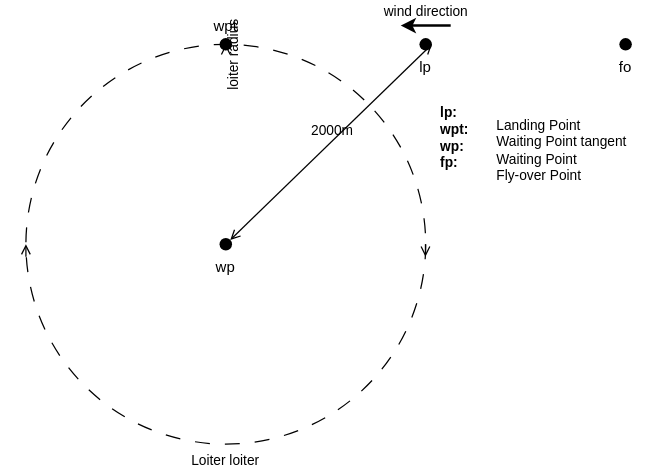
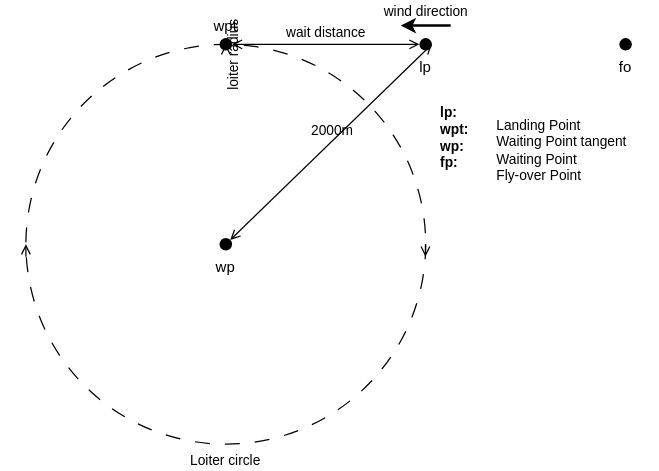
+ <mxCell id="6" value="wait distance" style="edgeStyle=none;rounded=0;orthogonalLoop=1;jettySize=auto;html=1;exitX=1;exitY=0.5;exitDx=0;exitDy=0;entryX=0;entryY=0.5;entryDx=0;entryDy=0;strokeColor=default;align=center;verticalAlign=bottom;fontFamily=Helvetica;fontSize=11;fontColor=default;labelBackgroundColor=none;startArrow=open;startFill=0;endArrow=open;endFill=0;labelPosition=center;verticalLabelPosition=top;" edge="1" parent="1" source="8" target="4"><mxGeometry x="-0.001" relative="1" as="geometry"><mxPoint as="offset" /></mxGeometry></mxCell>
- <mxCell id="2" value="Loiter loiter" style="ellipse;whiteSpace=wrap;html=1;aspect=fixed;fontFamily=Helvetica;fontSize=11;fontColor=default;labelBackgroundColor=none;fillColor=none;dashed=1;dashPattern=12 12;labelPosition=center;verticalLabelPosition=bottom;align=center;verticalAlign=top;" vertex="1" parent="1"><mxGeometry x="20" y="35" width="320" height="320" as="geometry" /></mxCell>
+ <mxCell id="2" value="Loiter circle" style="ellipse;whiteSpace=wrap;html=1;aspect=fixed;fontFamily=Helvetica;fontSize=11;fontColor=default;labelBackgroundColor=none;fillColor=none;dashed=1;dashPattern=12 12;labelPosition=center;verticalLabelPosition=bottom;align=center;verticalAlign=top;" vertex="1" parent="1"><mxGeometry x="20" y="35" width="320" height="320" as="geometry" /></mxCell>
